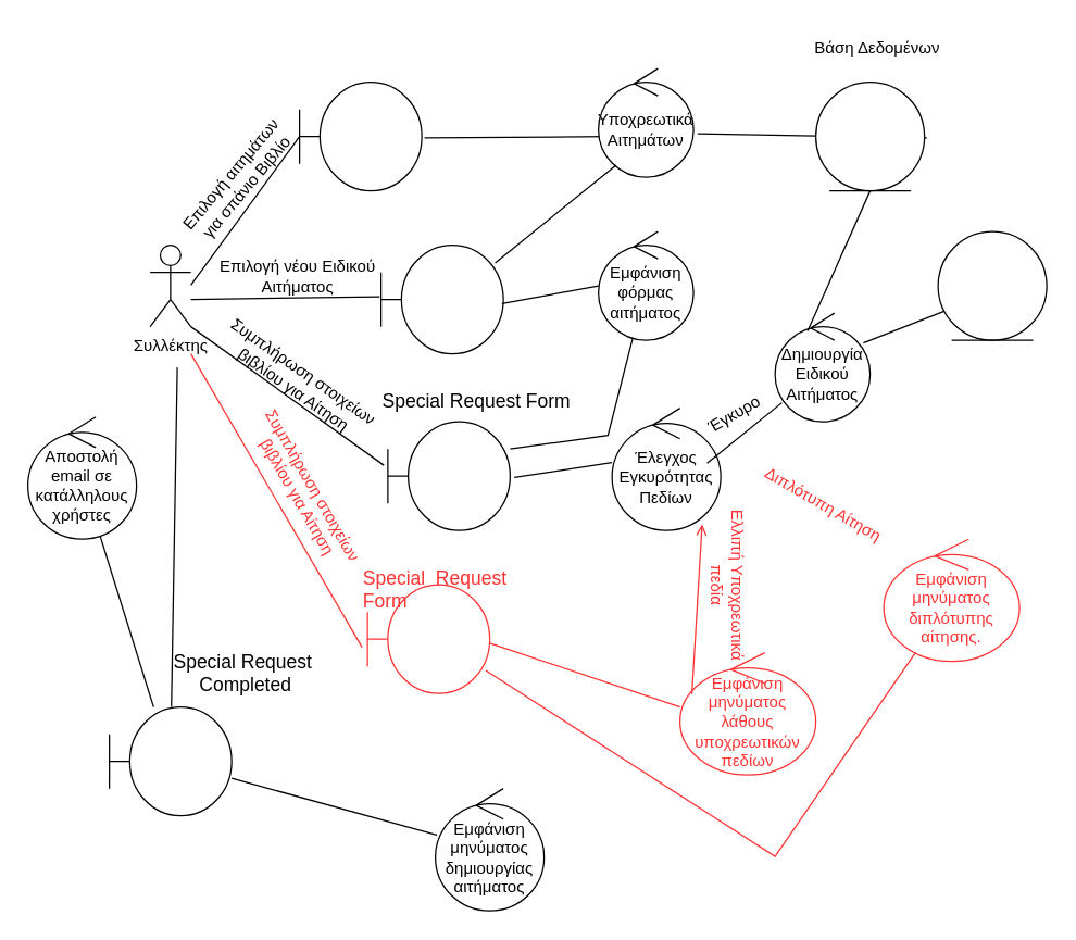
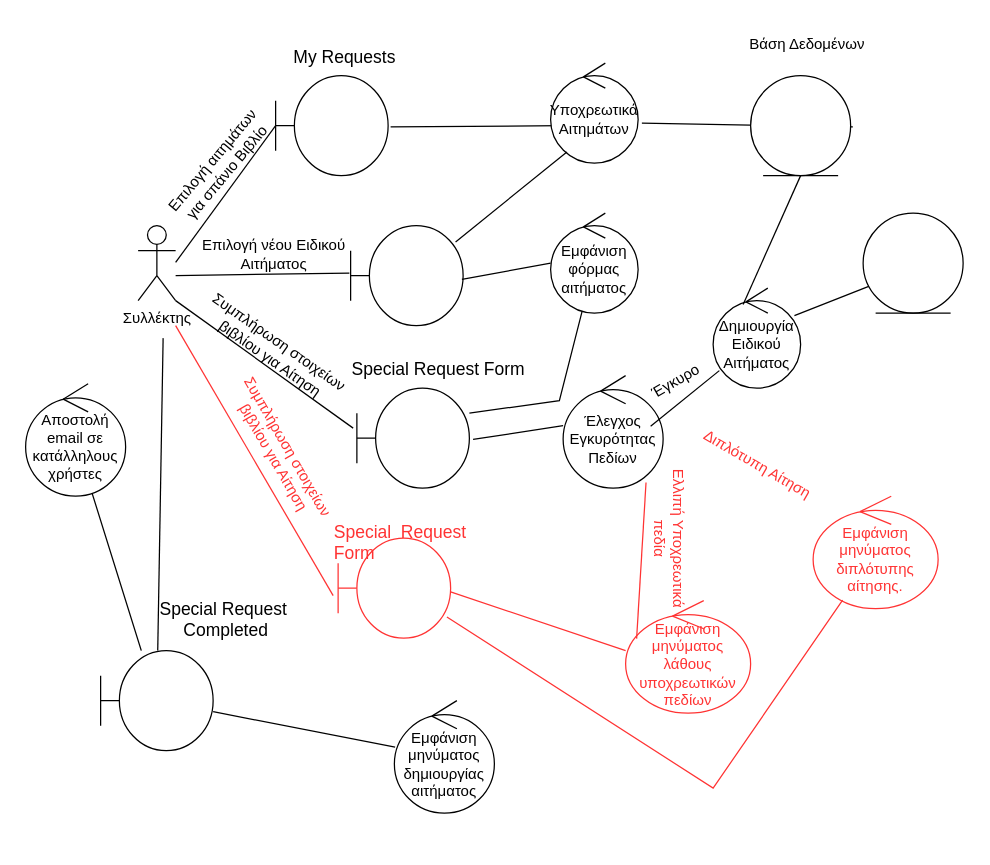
+ <mxCell id="5" value="&lt;font&gt;My Requests&lt;/font&gt;" style="text;html=1;align=center;verticalAlign=middle;resizable=0;points=[];autosize=1;strokeColor=none;fillColor=none;fontSize=14;" parent="1" vertex="1"><mxGeometry x="220" y="30" width="110" height="30" as="geometry" /></mxCell>
- <mxCell id="39" value="" style="endArrow=open;html=1;rounded=0;exitX=0.088;exitY=0.338;exitDx=0;exitDy=0;exitPerimeter=0;entryX=0.829;entryY=0.95;entryDx=0;entryDy=0;entryPerimeter=0;strokeColor=light-dark(#FF3333,#ED0202);" parent="1" source="38" target="20" edge="1"><mxGeometry relative="1" as="geometry"><mxPoint x="383" y="381" as="sourcePoint" /><mxPoint x="460" y="350" as="targetPoint" /></mxGeometry></mxCell>
+ <mxCell id="39" value="" style="endArrow=none;html=1;rounded=0;exitX=0.088;exitY=0.338;exitDx=0;exitDy=0;exitPerimeter=0;entryX=0.829;entryY=0.95;entryDx=0;entryDy=0;entryPerimeter=0;strokeColor=light-dark(#FF3333,#ED0202);" parent="1" source="38" target="20" edge="1"><mxGeometry relative="1" as="geometry"><mxPoint x="383" y="381" as="sourcePoint" /><mxPoint x="460" y="350" as="targetPoint" /></mxGeometry></mxCell>
- <mxCell id="30" value="Εμφάνιση μηνύματος δημιουργίας αιτήματος" style="ellipse;shape=umlControl;whiteSpace=wrap;html=1;" parent="1" vertex="1"><mxGeometry x="320" y="580" width="80" height="90" as="geometry" /></mxCell>
+ <mxCell id="30" value="Εμφάνιση μηνύματος δημιουργίας αιτήματος" style="ellipse;shape=umlControl;whiteSpace=wrap;html=1;" parent="1" vertex="1"><mxGeometry x="315" y="560" width="80" height="90" as="geometry" /></mxCell>
